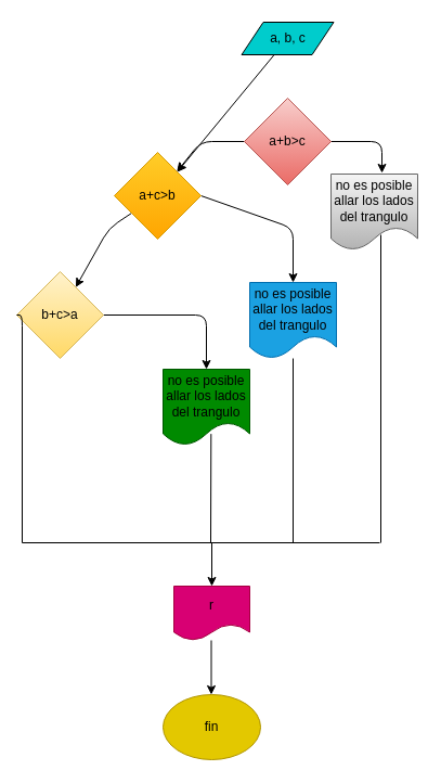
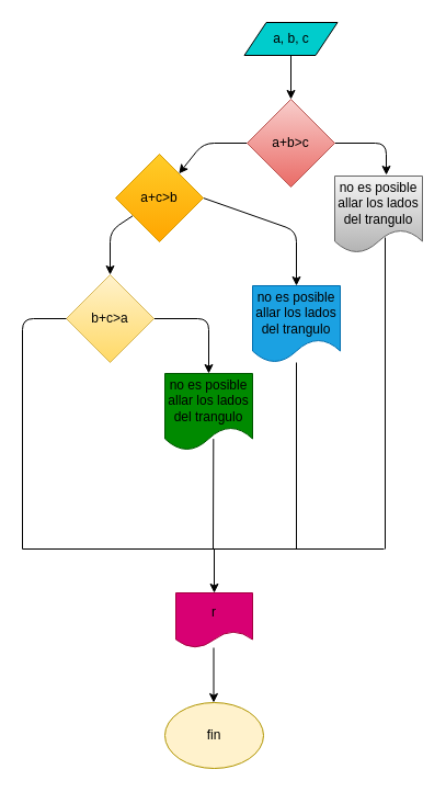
- <mxCell id="2" value="" style="edgeStyle=none;html=1;" parent="1" source="3" target="9" edge="1"><mxGeometry relative="1" as="geometry" /></mxCell>
+ <mxCell id="2" value="" style="edgeStyle=none;html=1;" parent="1" source="3" target="6" edge="1"><mxGeometry relative="1" as="geometry" /></mxCell>
- <mxCell id="11" value="&lt;font color=&quot;#000000&quot;&gt;b+c&amp;gt;a&lt;/font&gt;" style="rhombus;whiteSpace=wrap;html=1;fillColor=#fff2cc;gradientColor=#ffd966;strokeColor=#d6b656;" parent="1" vertex="1"><mxGeometry x="15" y="250" width="80" height="80" as="geometry" /></mxCell>
+ <mxCell id="11" value="&lt;font color=&quot;#000000&quot;&gt;b+c&amp;gt;a&lt;/font&gt;" style="rhombus;whiteSpace=wrap;html=1;fillColor=#fff2cc;gradientColor=#ffd966;strokeColor=#d6b656;" parent="1" vertex="1"><mxGeometry x="60" y="250" width="80" height="80" as="geometry" /></mxCell>
- <mxCell id="23" value="fin" style="ellipse;whiteSpace=wrap;html=1;fontColor=#000000;fillColor=#e3c800;strokeColor=#B09500;" parent="1" vertex="1"><mxGeometry x="150" y="640" width="90" height="60" as="geometry" /></mxCell>
+ <mxCell id="23" value="fin" style="ellipse;whiteSpace=wrap;html=1;fontColor=#000000;fillColor=#fff2cc;strokeColor=#B09500;" parent="1" vertex="1"><mxGeometry x="150" y="640" width="90" height="60" as="geometry" /></mxCell>
